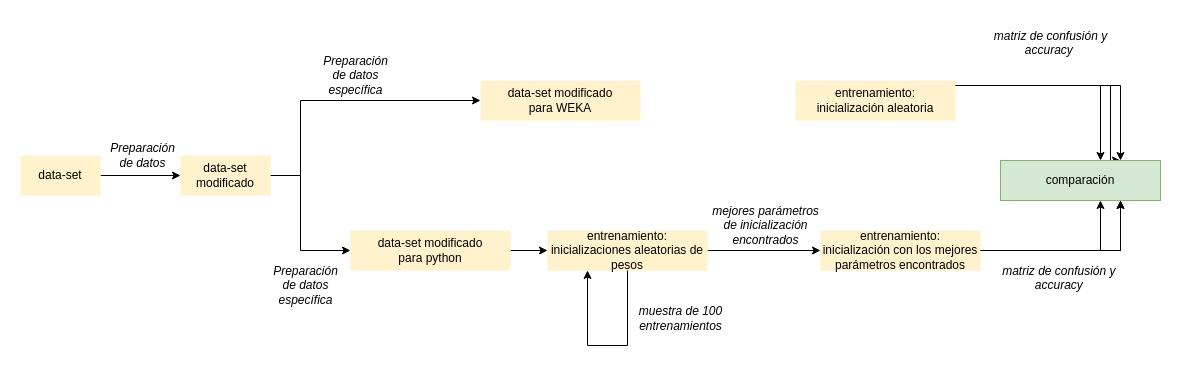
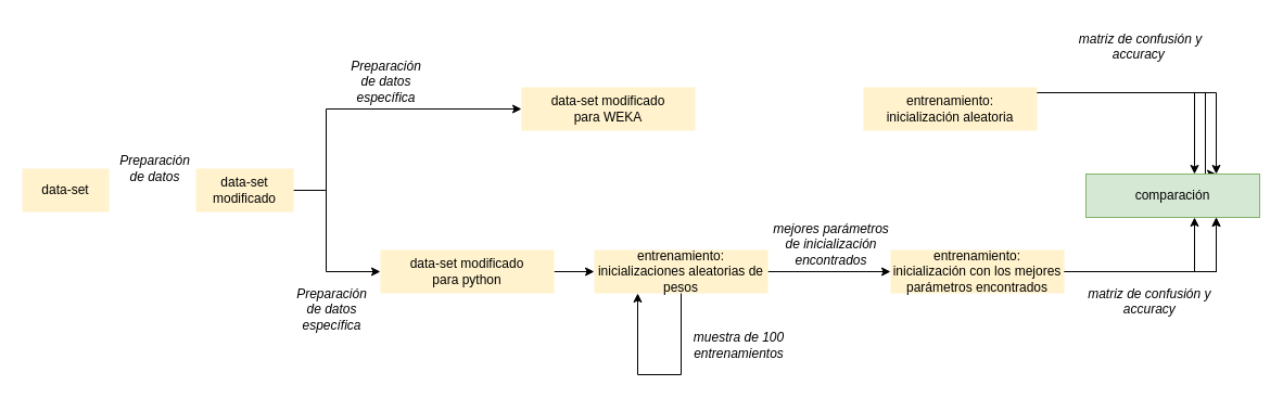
- <mxCell id="2" style="edgeStyle=orthogonalEdgeStyle;rounded=0;orthogonalLoop=1;jettySize=auto;html=1;" parent="1" source="3" target="6" edge="1"><mxGeometry relative="1" as="geometry" /></mxCell>
